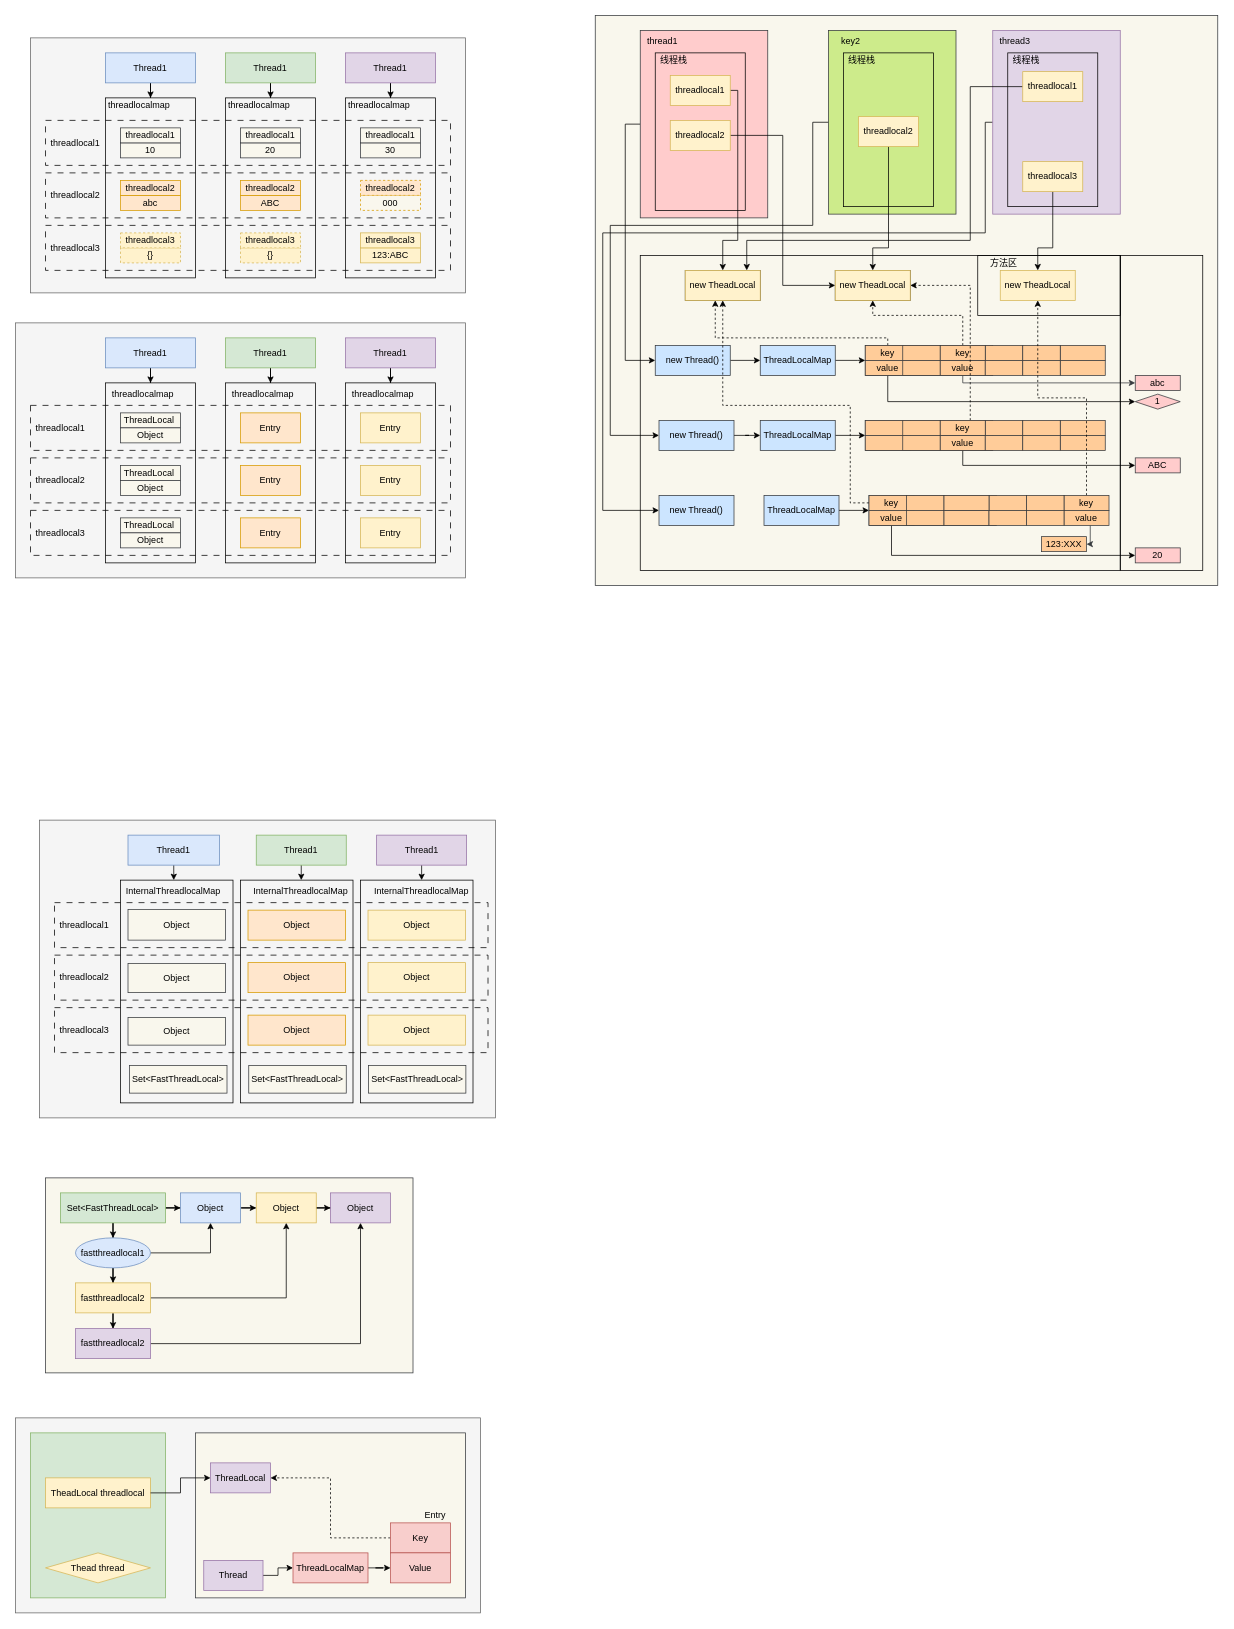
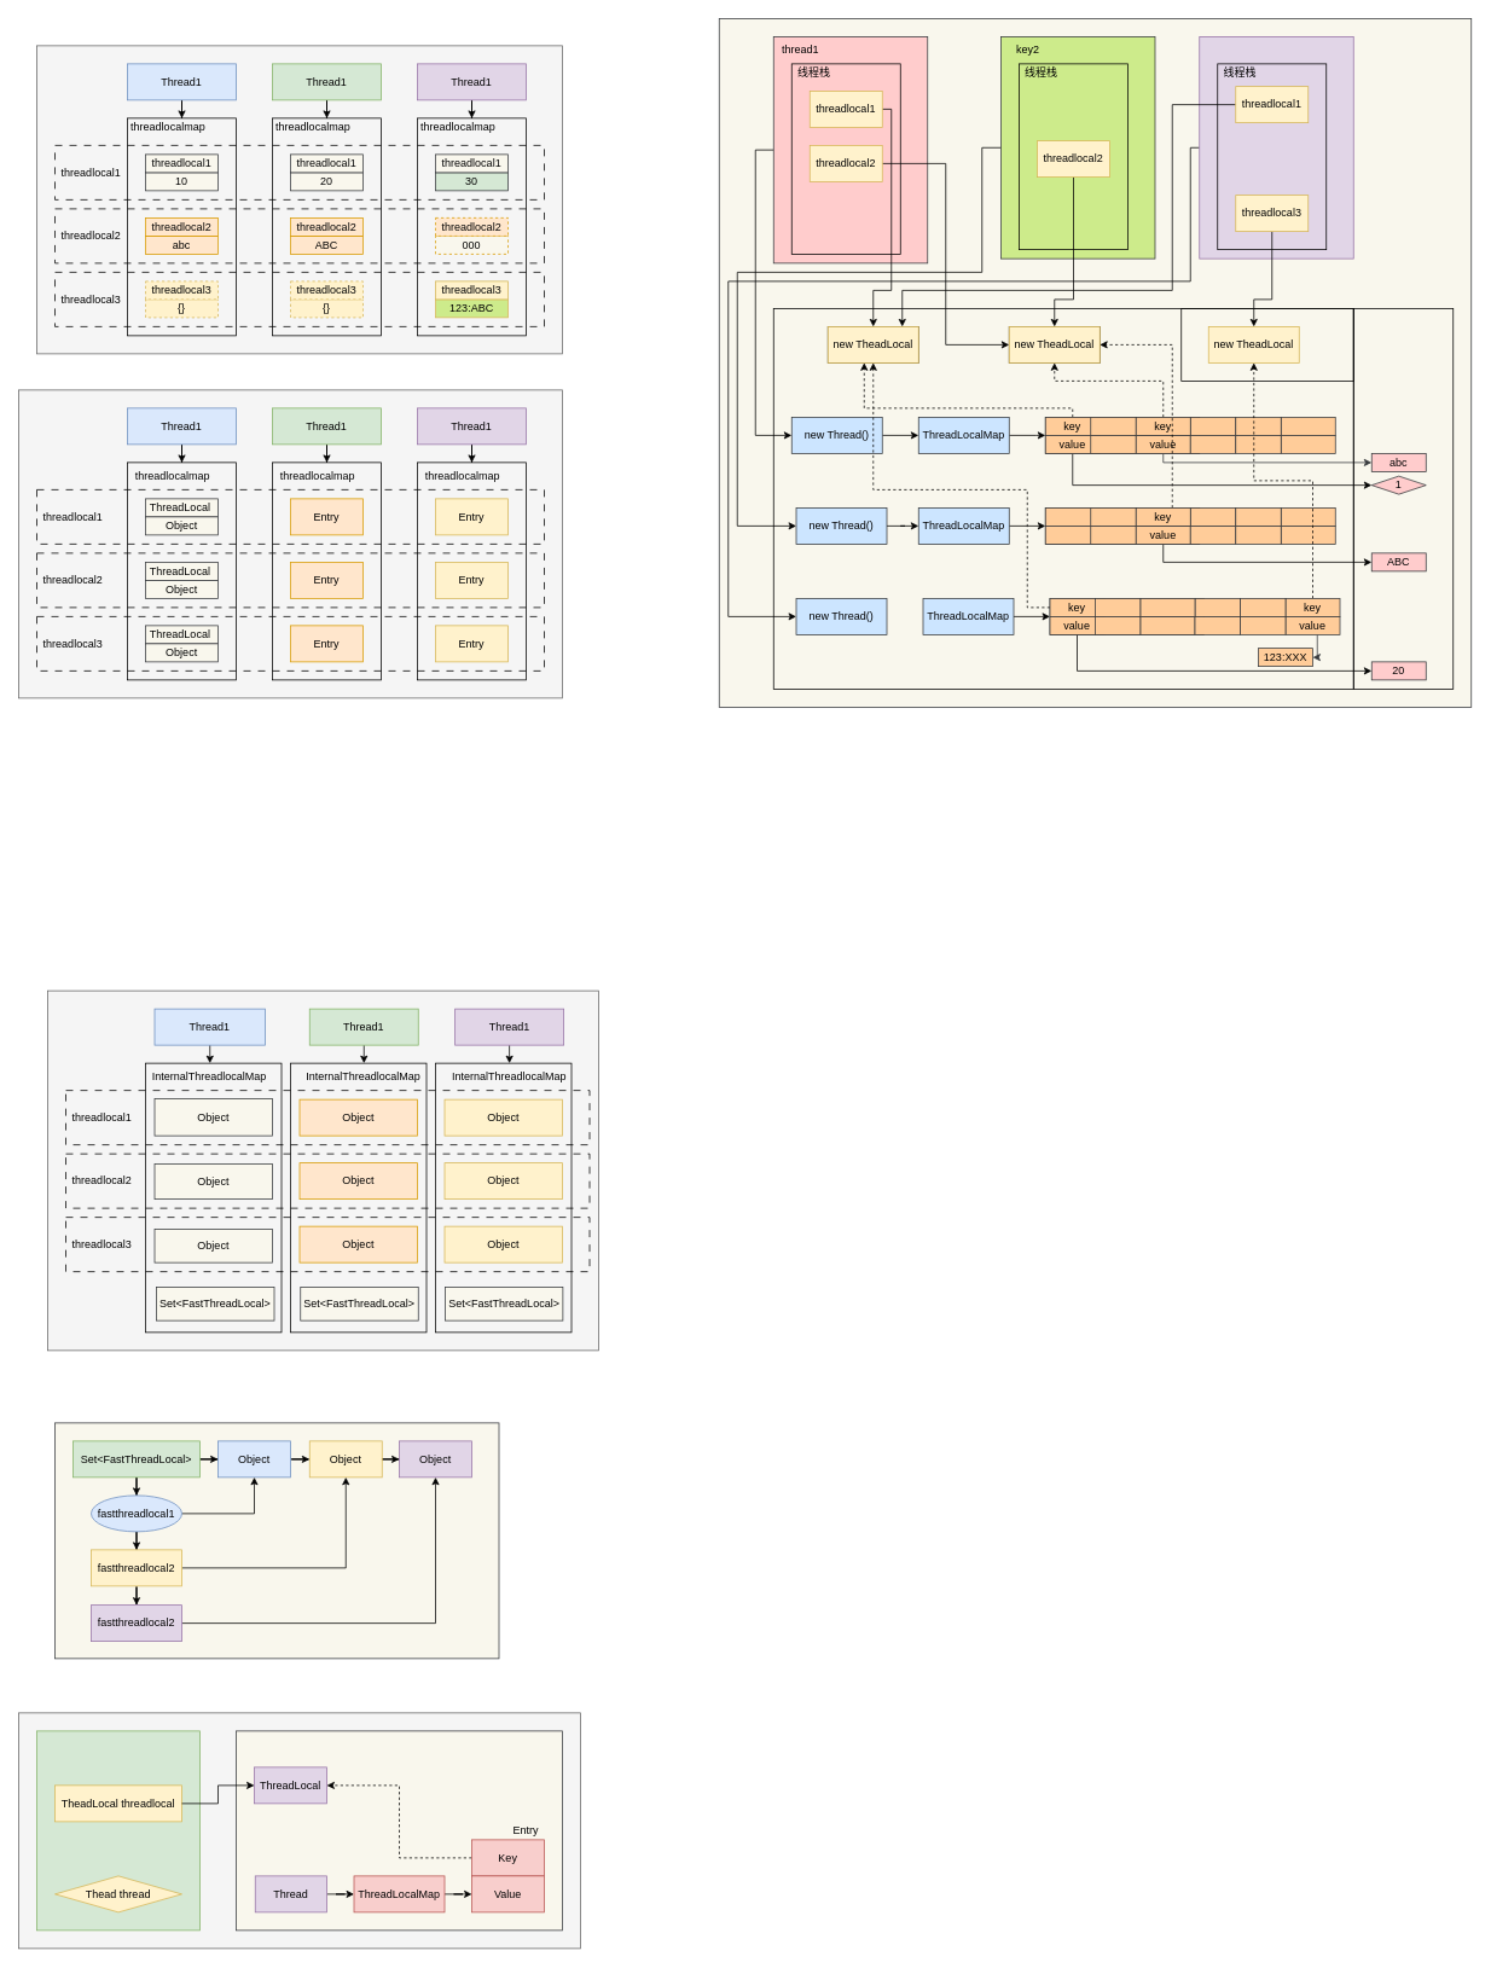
- <mxCell id="216" value="thread3" style="text;html=1;strokeColor=none;fillColor=none;align=center;verticalAlign=middle;whiteSpace=wrap;rounded=0;" vertex="1" parent="1"><mxGeometry x="1323" y="40" width="60" height="30" as="geometry" /></mxCell>
- <mxCell id="31" value="30" style="rounded=0;whiteSpace=wrap;html=1;fillColor=#f9f7ed;strokeColor=#36393d;" parent="1" vertex="1"><mxGeometry x="480" y="190" width="80" height="20" as="geometry" /></mxCell>
+ <mxCell id="31" value="30" style="rounded=0;whiteSpace=wrap;html=1;fillColor=#d5e8d4;strokeColor=#36393d;" parent="1" vertex="1"><mxGeometry x="480" y="190" width="80" height="20" as="geometry" /></mxCell>
- <mxCell id="33" value="123:ABC" style="rounded=0;whiteSpace=wrap;html=1;fillColor=#fff2cc;strokeColor=#d6b656;" parent="1" vertex="1"><mxGeometry x="480" y="330" width="80" height="20" as="geometry" /></mxCell>
+ <mxCell id="33" value="123:ABC" style="rounded=0;whiteSpace=wrap;html=1;fillColor=#cdeb8b;strokeColor=#d6b656;" parent="1" vertex="1"><mxGeometry x="480" y="330" width="80" height="20" as="geometry" /></mxCell>
- <mxCell id="232" value="方法区" style="text;html=1;strokeColor=none;fillColor=none;align=center;verticalAlign=middle;whiteSpace=wrap;rounded=0;" vertex="1" parent="1"><mxGeometry x="1303" y="340" width="70" height="20" as="geometry" /></mxCell>
- <mxCell id="136" value="Thread" style="rounded=0;whiteSpace=wrap;html=1;fillColor=#e1d5e7;strokeColor=#9673a6;" parent="1" vertex="1"><mxGeometry x="271" y="2080" width="79" height="40" as="geometry" /></mxCell>
+ <mxCell id="136" value="Thread" style="rounded=0;whiteSpace=wrap;html=1;fillColor=#e1d5e7;strokeColor=#9673a6;" parent="1" vertex="1"><mxGeometry x="281" y="2070" width="79" height="40" as="geometry" /></mxCell>
